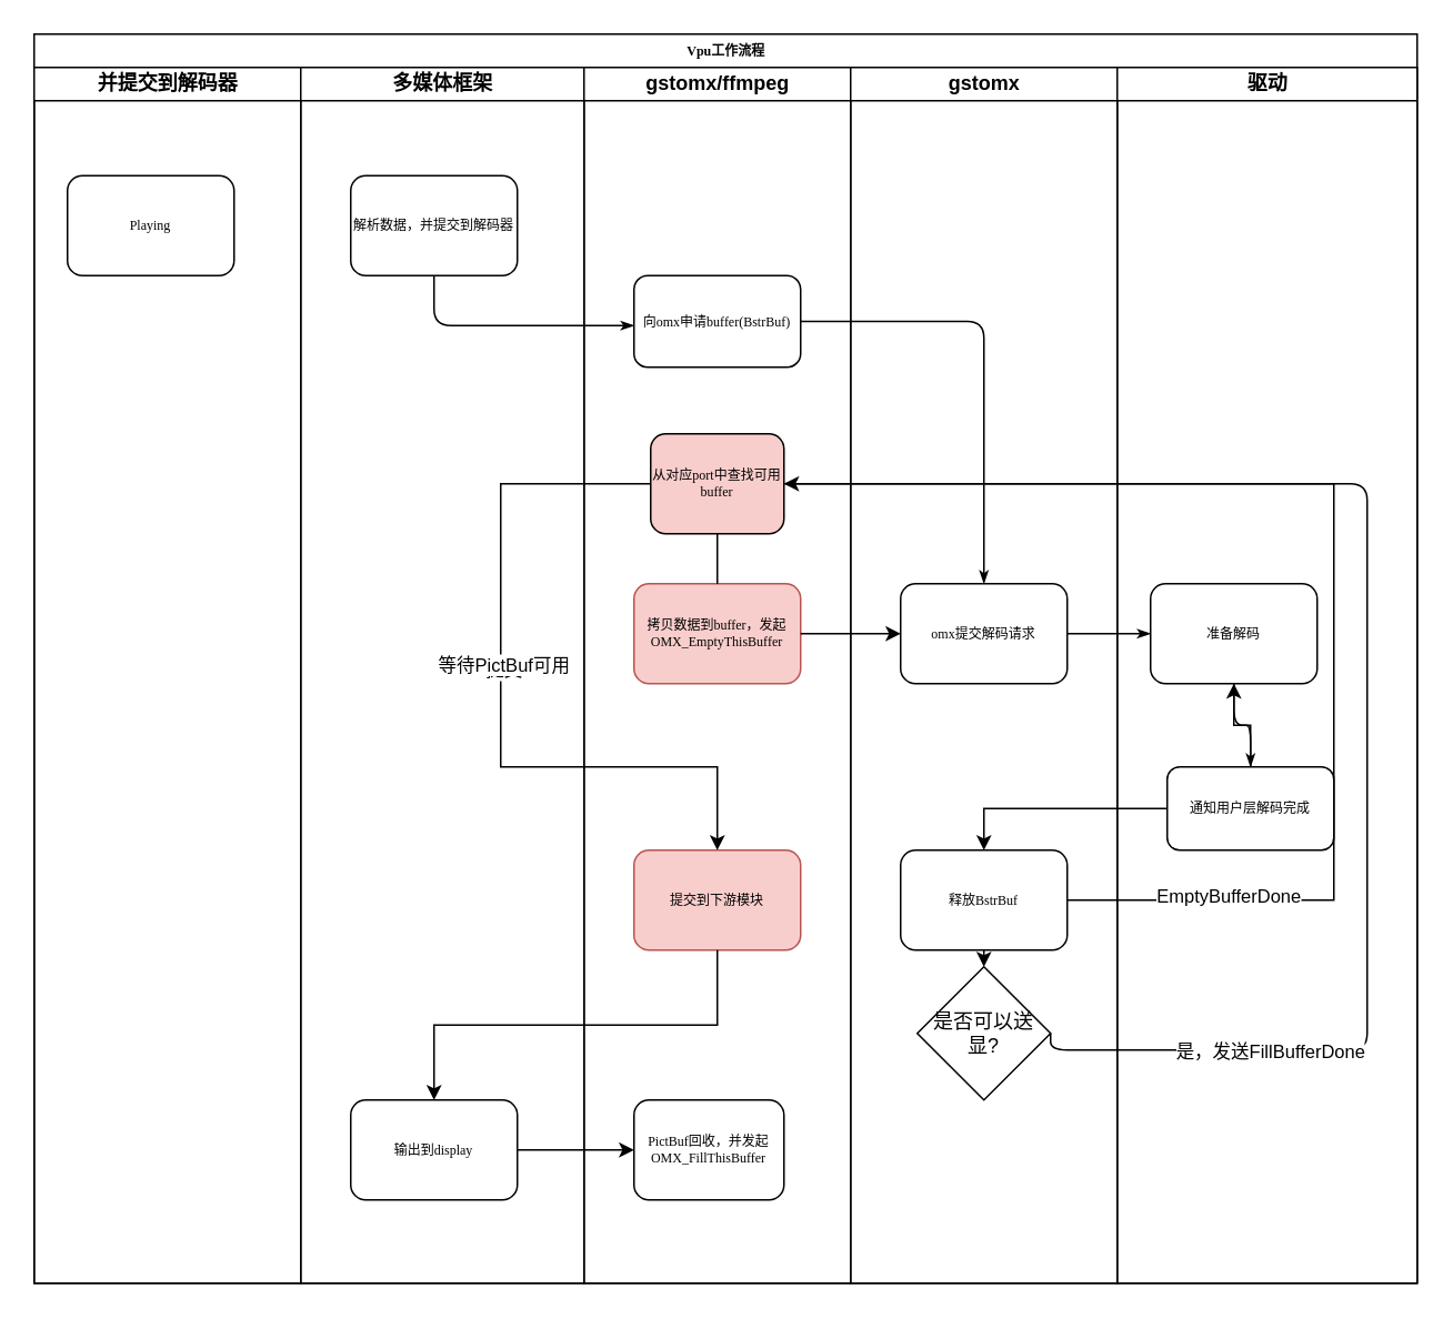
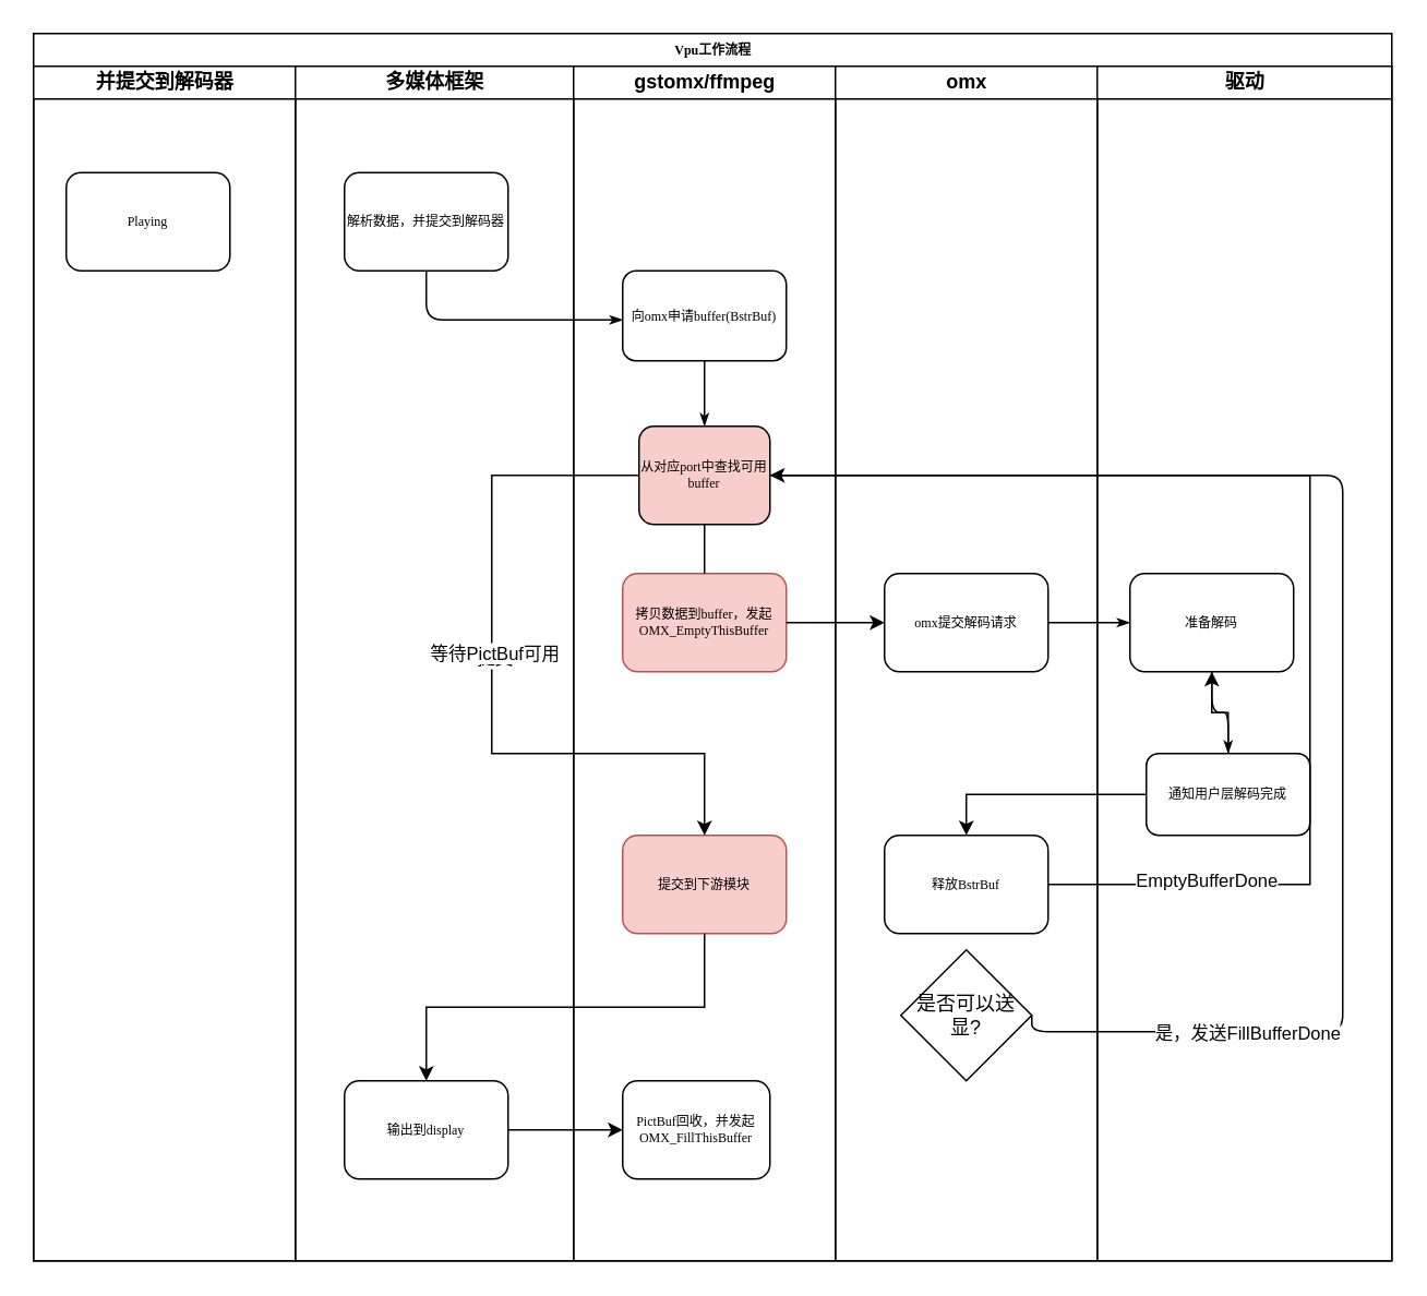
- <mxCell id="21" value="gstomx" style="swimlane;html=1;startSize=20;" parent="2" vertex="1"><mxGeometry x="490" y="20" width="160" height="730" as="geometry" /></mxCell>
+ <mxCell id="21" value="omx" style="swimlane;html=1;startSize=20;" parent="2" vertex="1"><mxGeometry x="490" y="20" width="160" height="730" as="geometry" /></mxCell>
- <mxCell id="15" style="edgeStyle=orthogonalEdgeStyle;rounded=1;html=1;labelBackgroundColor=none;startArrow=none;startFill=0;startSize=5;endArrow=classicThin;endFill=1;endSize=5;jettySize=auto;orthogonalLoop=1;strokeWidth=1;fontFamily=Verdana;fontSize=8;" parent="10" source="11" target="22" edge="1"><mxGeometry relative="1" as="geometry" /></mxCell>
+ <mxCell id="15" style="edgeStyle=orthogonalEdgeStyle;rounded=1;html=1;labelBackgroundColor=none;startArrow=none;startFill=0;startSize=5;endArrow=classicThin;endFill=1;endSize=5;jettySize=auto;orthogonalLoop=1;strokeWidth=1;fontFamily=Verdana;fontSize=8" parent="10" source="11" target="14" edge="1"><mxGeometry relative="1" as="geometry" /></mxCell>
- <mxCell id="24" style="edgeStyle=orthogonalEdgeStyle;rounded=0;orthogonalLoop=1;jettySize=auto;html=1;exitX=0.5;exitY=1;exitDx=0;exitDy=0;entryX=0.5;entryY=0;entryDx=0;entryDy=0;" edge="1" parent="21" source="25" target="23"><mxGeometry relative="1" as="geometry" /></mxCell>
